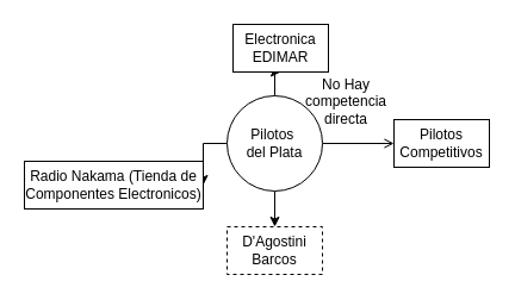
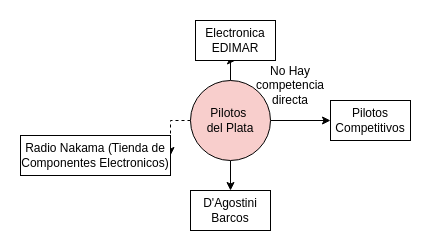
- <mxCell id="5" value="" style="edgeStyle=orthogonalEdgeStyle;rounded=0;orthogonalLoop=1;jettySize=auto;html=1;" parent="1" source="6" target="8" edge="1"><mxGeometry relative="1" as="geometry" /></mxCell>
+ <mxCell id="5" value="" style="edgeStyle=orthogonalEdgeStyle;rounded=0;orthogonalLoop=1;jettySize=auto;html=1;dashed=1;" parent="1" source="6" target="8" edge="1"><mxGeometry relative="1" as="geometry" /></mxCell>
- <mxCell id="6" value="&lt;div&gt;&lt;span style=&quot;background-color: initial;&quot;&gt;Pilotos&amp;nbsp;&lt;/span&gt;&lt;/div&gt;&lt;div&gt;&lt;span style=&quot;background-color: initial;&quot;&gt;del Plata&lt;/span&gt;&lt;br&gt;&lt;/div&gt;" style="ellipse;whiteSpace=wrap;html=1;aspect=fixed;" parent="1" vertex="1"><mxGeometry x="190" y="80" width="80" height="80" as="geometry" /></mxCell>
+ <mxCell id="6" value="&lt;div&gt;&lt;span style=&quot;background-color: initial;&quot;&gt;Pilotos&amp;nbsp;&lt;/span&gt;&lt;/div&gt;&lt;div&gt;&lt;span style=&quot;background-color: initial;&quot;&gt;del Plata&lt;/span&gt;&lt;br&gt;&lt;/div&gt;" style="ellipse;whiteSpace=wrap;html=1;aspect=fixed;fillColor=#f8cecc;" parent="1" vertex="1"><mxGeometry x="190" y="80" width="80" height="80" as="geometry" /></mxCell>
- <mxCell id="3" value="" style="edgeStyle=orthogonalEdgeStyle;rounded=0;orthogonalLoop=1;jettySize=auto;html=1;endArrow=open;" parent="1" source="6" target="7" edge="1"><mxGeometry relative="1" as="geometry" /></mxCell>
+ <mxCell id="3" value="" style="edgeStyle=orthogonalEdgeStyle;rounded=0;orthogonalLoop=1;jettySize=auto;html=1;" parent="1" source="6" target="7" edge="1"><mxGeometry relative="1" as="geometry" /></mxCell>
- <mxCell id="9" value="D'Agostini Barcos" style="rounded=0;whiteSpace=wrap;html=1;dashed=1;" parent="1" vertex="1"><mxGeometry x="190" y="190" width="80" height="40" as="geometry" /></mxCell>
+ <mxCell id="9" value="D'Agostini Barcos" style="rounded=0;whiteSpace=wrap;html=1;" parent="1" vertex="1"><mxGeometry x="190" y="190" width="80" height="40" as="geometry" /></mxCell>
